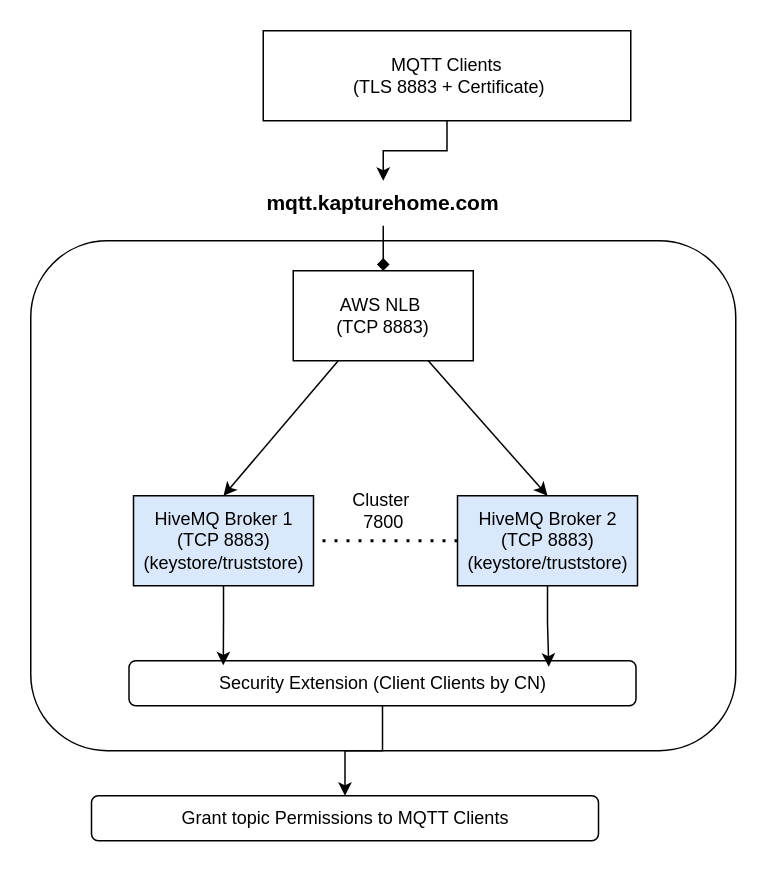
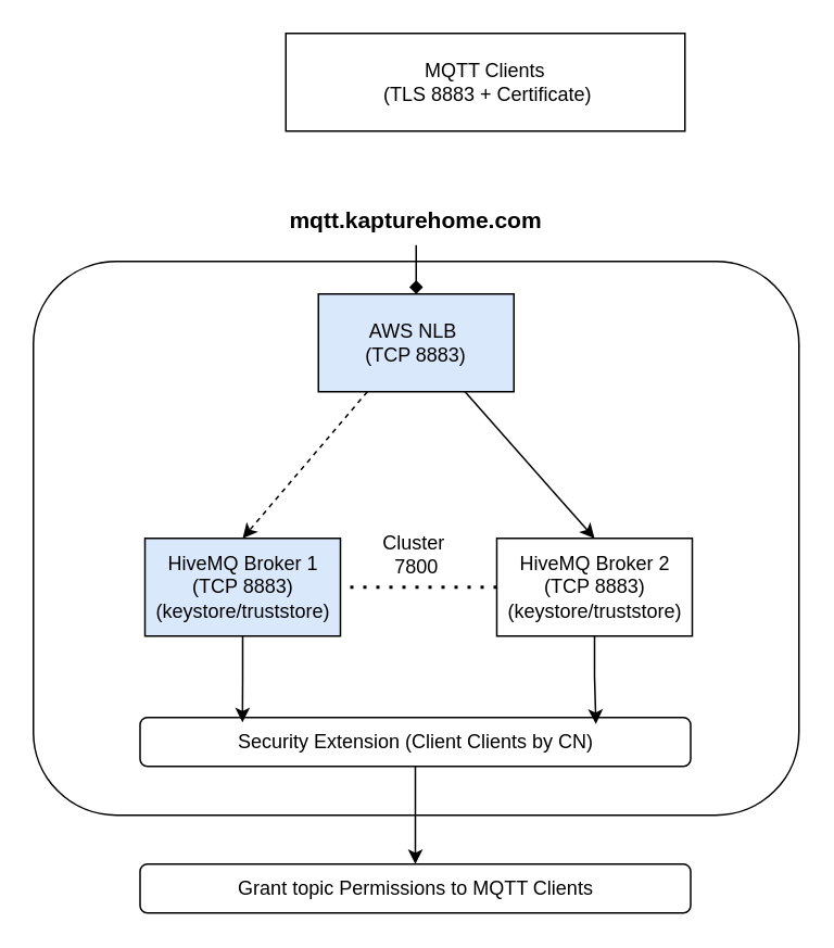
- <mxCell id="3" style="edgeStyle=orthogonalEdgeStyle;rounded=0;orthogonalLoop=1;jettySize=auto;html=1;exitX=0.5;exitY=1;exitDx=0;exitDy=0;" edge="1" parent="1" source="4" target="6"><mxGeometry relative="1" as="geometry" /></mxCell>
- <mxCell id="7" value="AWS NLB&amp;nbsp;&lt;div&gt;(TCP 8883)&lt;/div&gt;" style="rounded=0;whiteSpace=wrap;html=1;" vertex="1" parent="1"><mxGeometry x="195" y="180" width="120" height="60" as="geometry" /></mxCell>
+ <mxCell id="7" value="AWS NLB&amp;nbsp;&lt;div&gt;(TCP 8883)&lt;/div&gt;" style="rounded=0;whiteSpace=wrap;html=1;fillColor=#dae8fc;" vertex="1" parent="1"><mxGeometry x="195" y="180" width="120" height="60" as="geometry" /></mxCell>
- <mxCell id="12" value="" style="endArrow=classic;html=1;rounded=0;exitX=0.25;exitY=1;exitDx=0;exitDy=0;entryX=0.5;entryY=0;entryDx=0;entryDy=0;" edge="1" parent="1" source="7" target="8"><mxGeometry width="50" height="50" relative="1" as="geometry"><mxPoint x="115" y="320" as="sourcePoint" /><mxPoint x="165" y="270" as="targetPoint" /></mxGeometry></mxCell>
+ <mxCell id="12" value="" style="endArrow=classic;html=1;rounded=0;exitX=0.25;exitY=1;exitDx=0;exitDy=0;entryX=0.5;entryY=0;entryDx=0;entryDy=0;dashed=1;" edge="1" parent="1" source="7" target="8"><mxGeometry width="50" height="50" relative="1" as="geometry"><mxPoint x="115" y="320" as="sourcePoint" /><mxPoint x="165" y="270" as="targetPoint" /></mxGeometry></mxCell>
- <mxCell id="9" value="HiveMQ Broker 2&lt;div&gt;(TCP 8883)&lt;/div&gt;&lt;div&gt;(keystore/truststore&lt;span style=&quot;color: light-dark(rgb(0, 0, 0), rgb(255, 255, 255)); background-color: transparent;&quot;&gt;)&lt;/span&gt;&lt;/div&gt;" style="rounded=0;whiteSpace=wrap;html=1;fillColor=#dae8fc;" vertex="1" parent="1"><mxGeometry x="304.5" y="330" width="120" height="60" as="geometry" /></mxCell>
+ <mxCell id="9" value="HiveMQ Broker 2&lt;div&gt;(TCP 8883)&lt;/div&gt;&lt;div&gt;(keystore/truststore&lt;span style=&quot;color: light-dark(rgb(0, 0, 0), rgb(255, 255, 255)); background-color: transparent;&quot;&gt;)&lt;/span&gt;&lt;/div&gt;" style="rounded=0;whiteSpace=wrap;html=1;" vertex="1" parent="1"><mxGeometry x="304.5" y="330" width="120" height="60" as="geometry" /></mxCell>
- <mxCell id="16" value="Grant topic Permissions to MQTT Clients" style="rounded=1;whiteSpace=wrap;html=1;" vertex="1" parent="1"><mxGeometry x="60.5" y="530" width="338" height="30" as="geometry" /></mxCell>
+ <mxCell id="16" value="Grant topic Permissions to MQTT Clients" style="rounded=1;whiteSpace=wrap;html=1;" vertex="1" parent="1"><mxGeometry x="85.5" y="530" width="338" height="30" as="geometry" /></mxCell>
